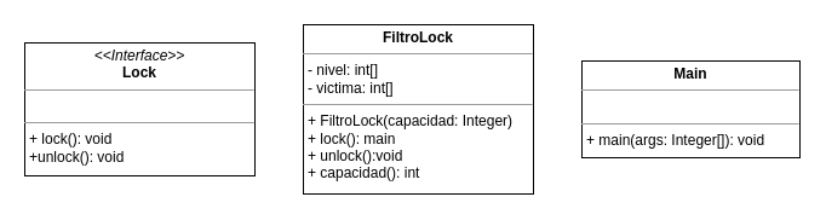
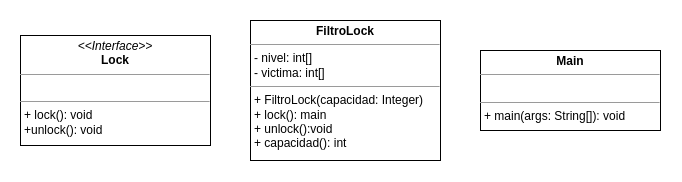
- <mxCell id="4" value="&lt;p style=&quot;margin:0px;margin-top:4px;text-align:center;&quot;&gt;&lt;b&gt;Main&lt;/b&gt;&lt;/p&gt;&lt;hr size=&quot;1&quot;&gt;&lt;p style=&quot;margin:0px;margin-left:4px;&quot;&gt;&lt;br&gt;&lt;/p&gt;&lt;hr size=&quot;1&quot;&gt;&lt;p style=&quot;margin:0px;margin-left:4px;&quot;&gt;+ main(args: Integer[]): void&lt;/p&gt;" style="verticalAlign=top;align=left;overflow=fill;html=1;whiteSpace=wrap;" vertex="1" parent="1"><mxGeometry x="480" y="50" width="180" height="80" as="geometry" /></mxCell>
+ <mxCell id="4" value="&lt;p style=&quot;margin:0px;margin-top:4px;text-align:center;&quot;&gt;&lt;b&gt;Main&lt;/b&gt;&lt;/p&gt;&lt;hr size=&quot;1&quot;&gt;&lt;p style=&quot;margin:0px;margin-left:4px;&quot;&gt;&lt;br&gt;&lt;/p&gt;&lt;hr size=&quot;1&quot;&gt;&lt;p style=&quot;margin:0px;margin-left:4px;&quot;&gt;+ main(args: String[]): void&lt;/p&gt;" style="verticalAlign=top;align=left;overflow=fill;html=1;whiteSpace=wrap;" vertex="1" parent="1"><mxGeometry x="480" y="50" width="180" height="80" as="geometry" /></mxCell>
